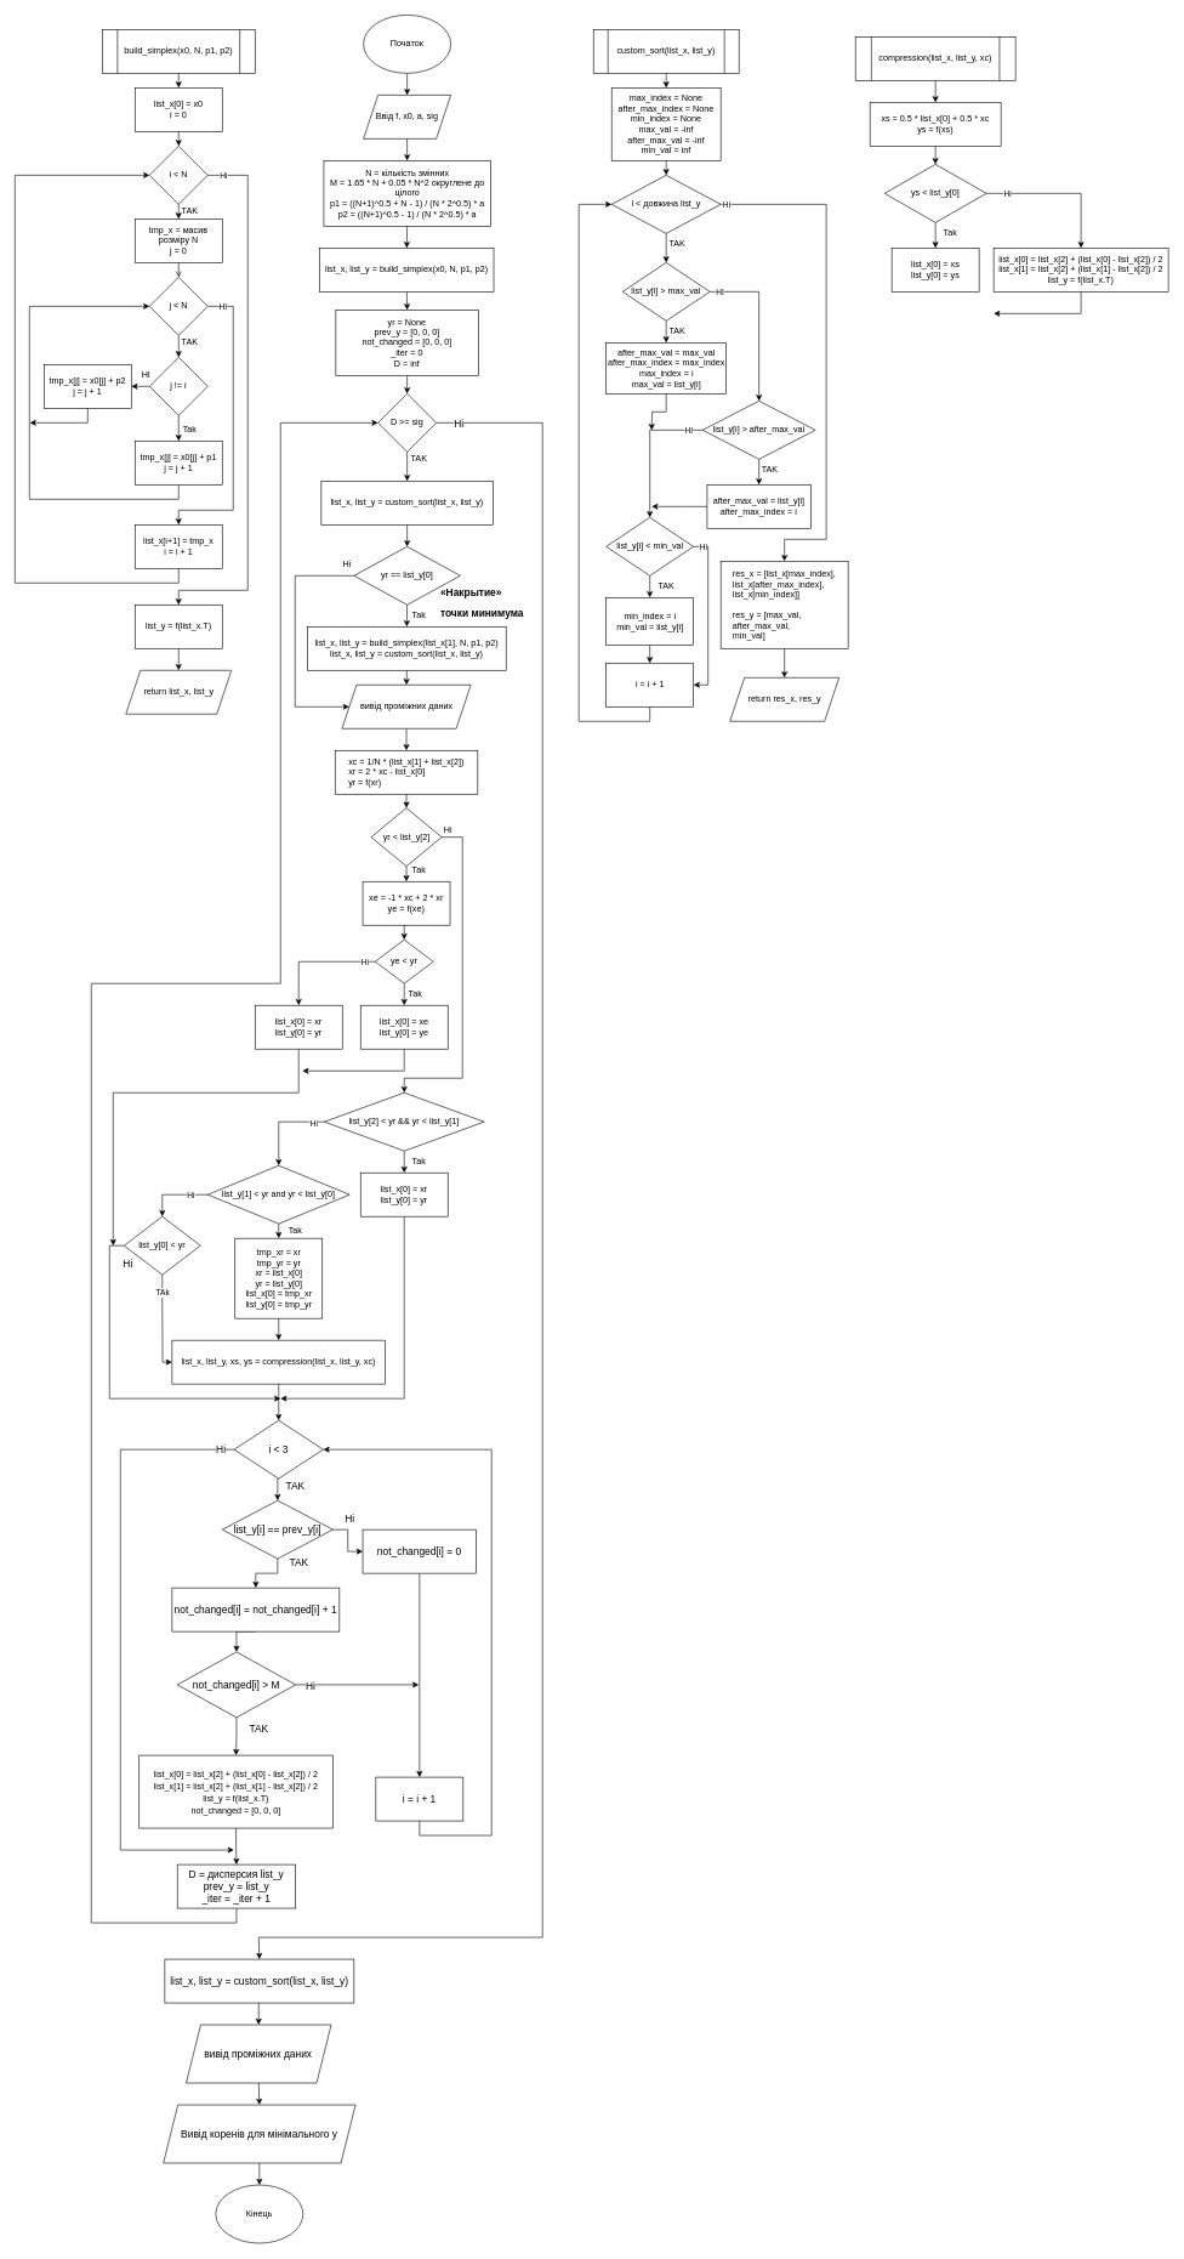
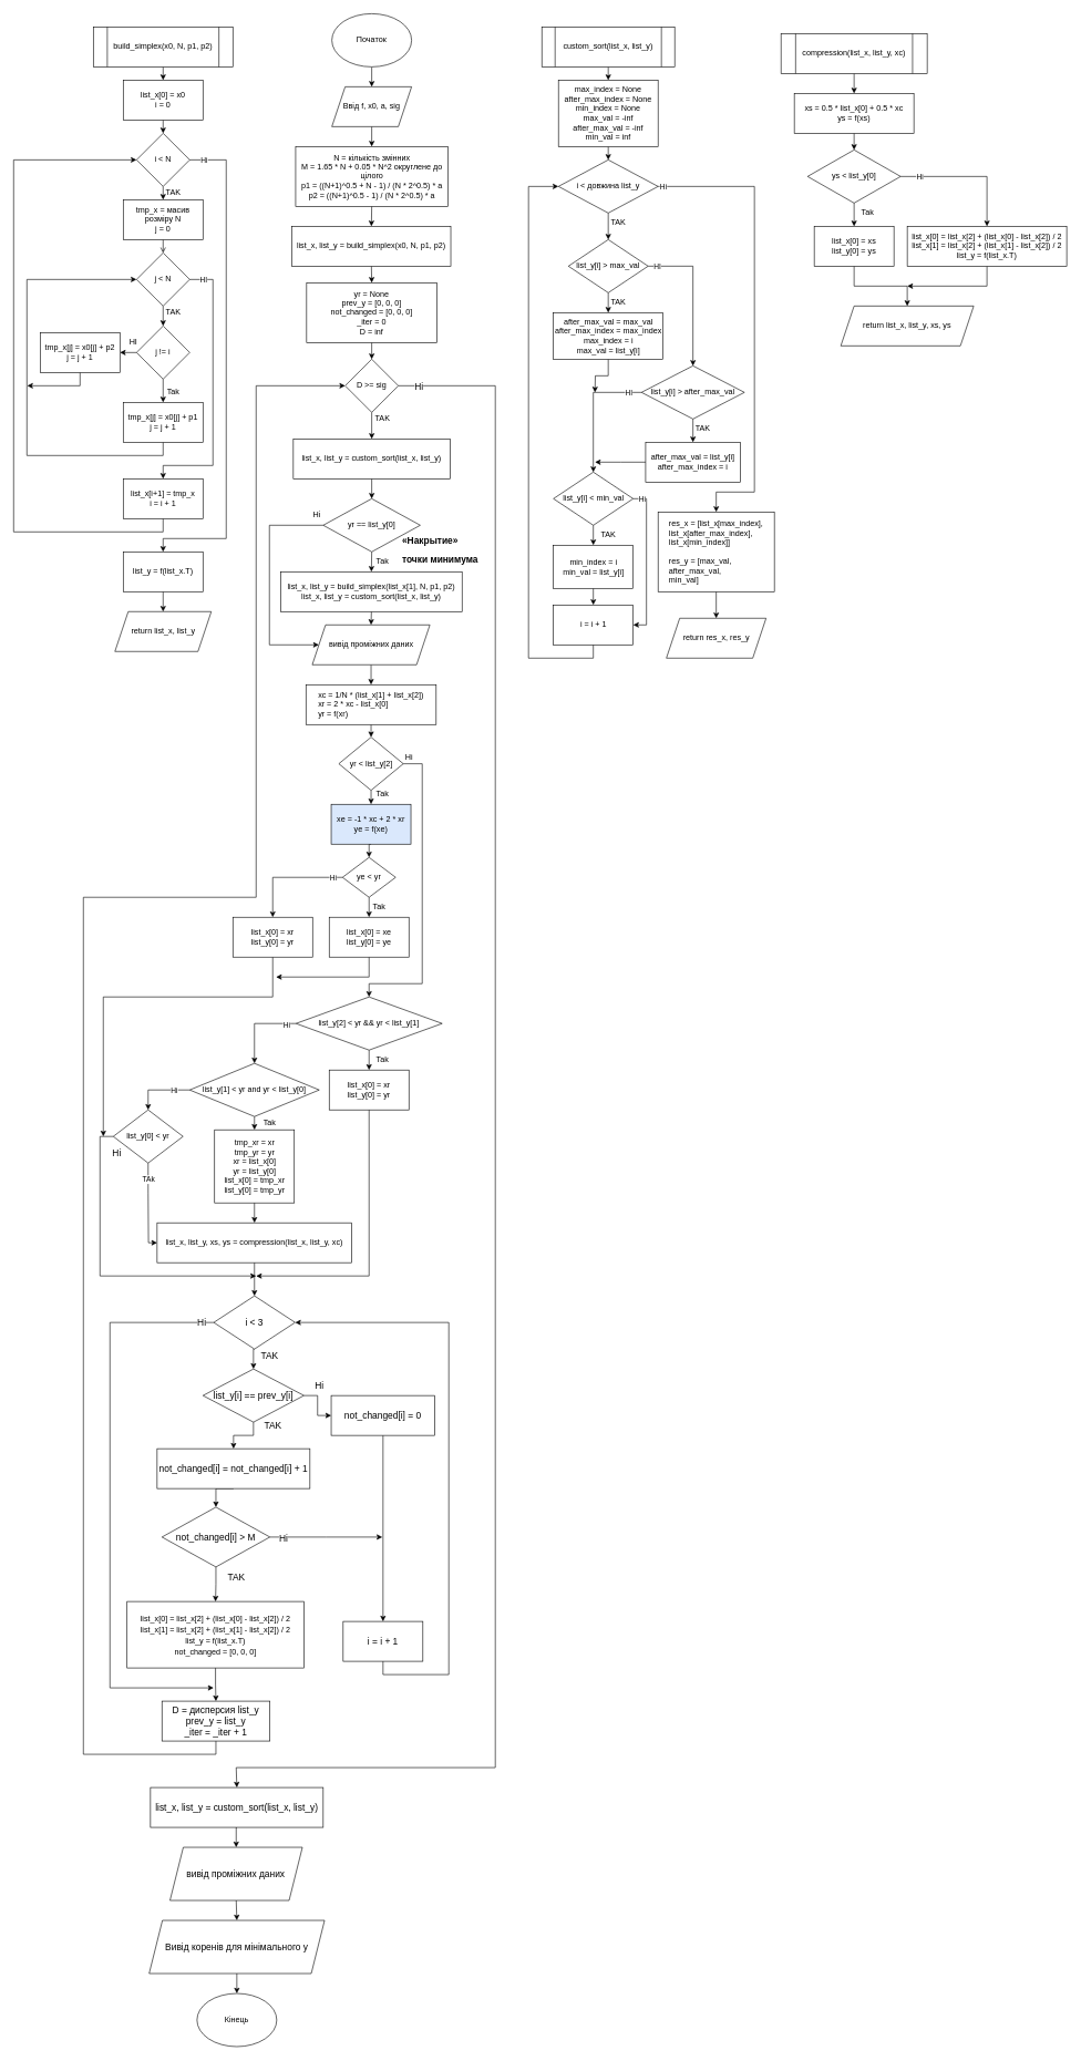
+ <mxCell id="135" style="edgeStyle=orthogonalEdgeStyle;rounded=0;orthogonalLoop=1;jettySize=auto;html=1;exitX=0.5;exitY=1;exitDx=0;exitDy=0;entryX=0.5;entryY=0;entryDx=0;entryDy=0;" edge="1" parent="1" source="136" target="140"><mxGeometry relative="1" as="geometry" /></mxCell>
+ <mxCell id="140" value="return list_x, list_y, xs, ys" style="shape=parallelogram;perimeter=parallelogramPerimeter;whiteSpace=wrap;html=1;fixedSize=1;" vertex="1" parent="1"><mxGeometry x="1265" y="460" width="200" height="60" as="geometry" /></mxCell>
- <mxCell id="100" value="xe = -1 * xc + 2 * xr&lt;br&gt;ye = f(xe)" style="rounded=0;whiteSpace=wrap;html=1;" vertex="1" parent="1"><mxGeometry x="498" y="1210" width="120" height="60" as="geometry" /></mxCell>
+ <mxCell id="100" value="xe = -1 * xc + 2 * xr&lt;br&gt;ye = f(xe)" style="rounded=0;whiteSpace=wrap;html=1;fillColor=#dae8fc;" vertex="1" parent="1"><mxGeometry x="498" y="1210" width="120" height="60" as="geometry" /></mxCell>
